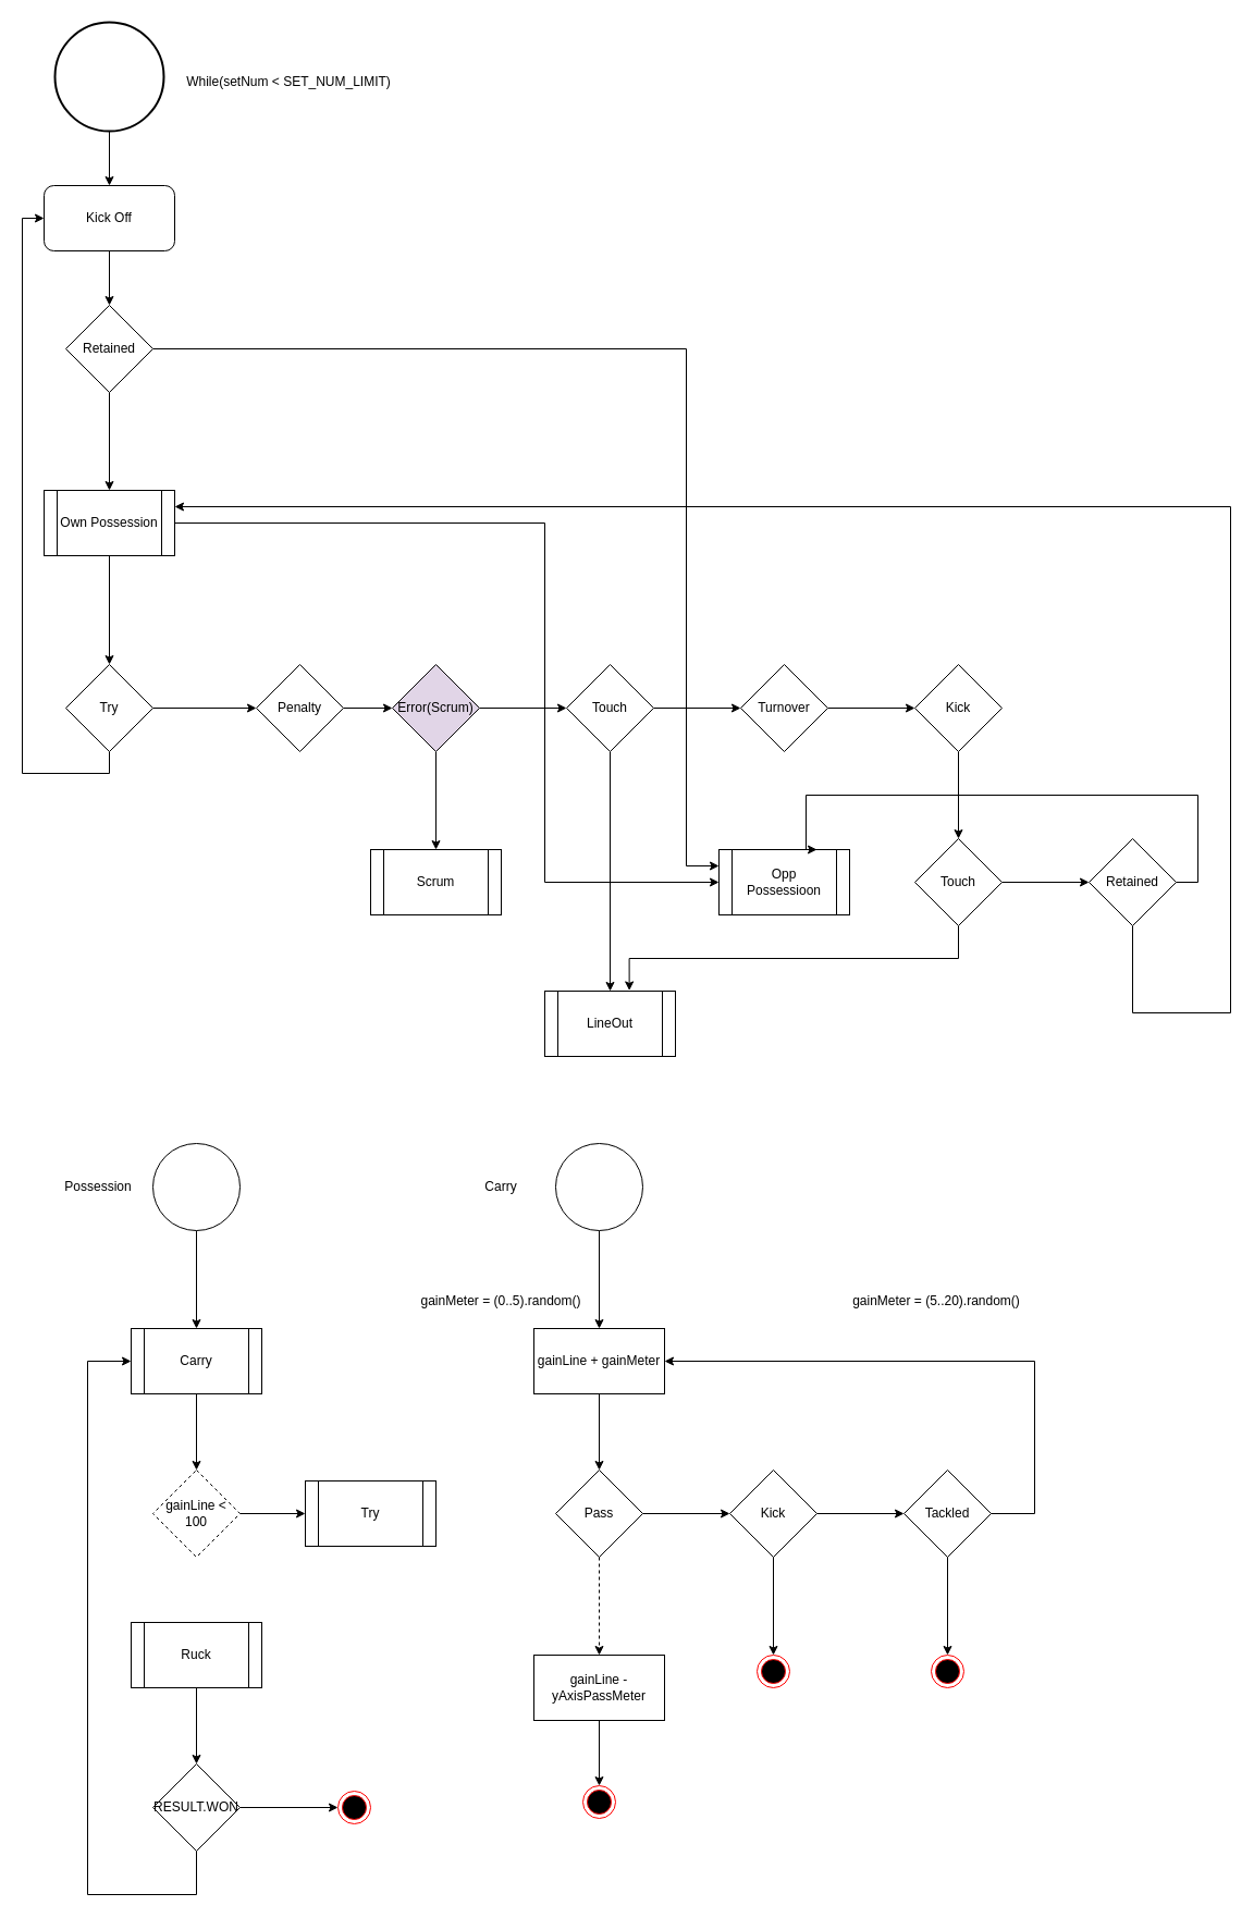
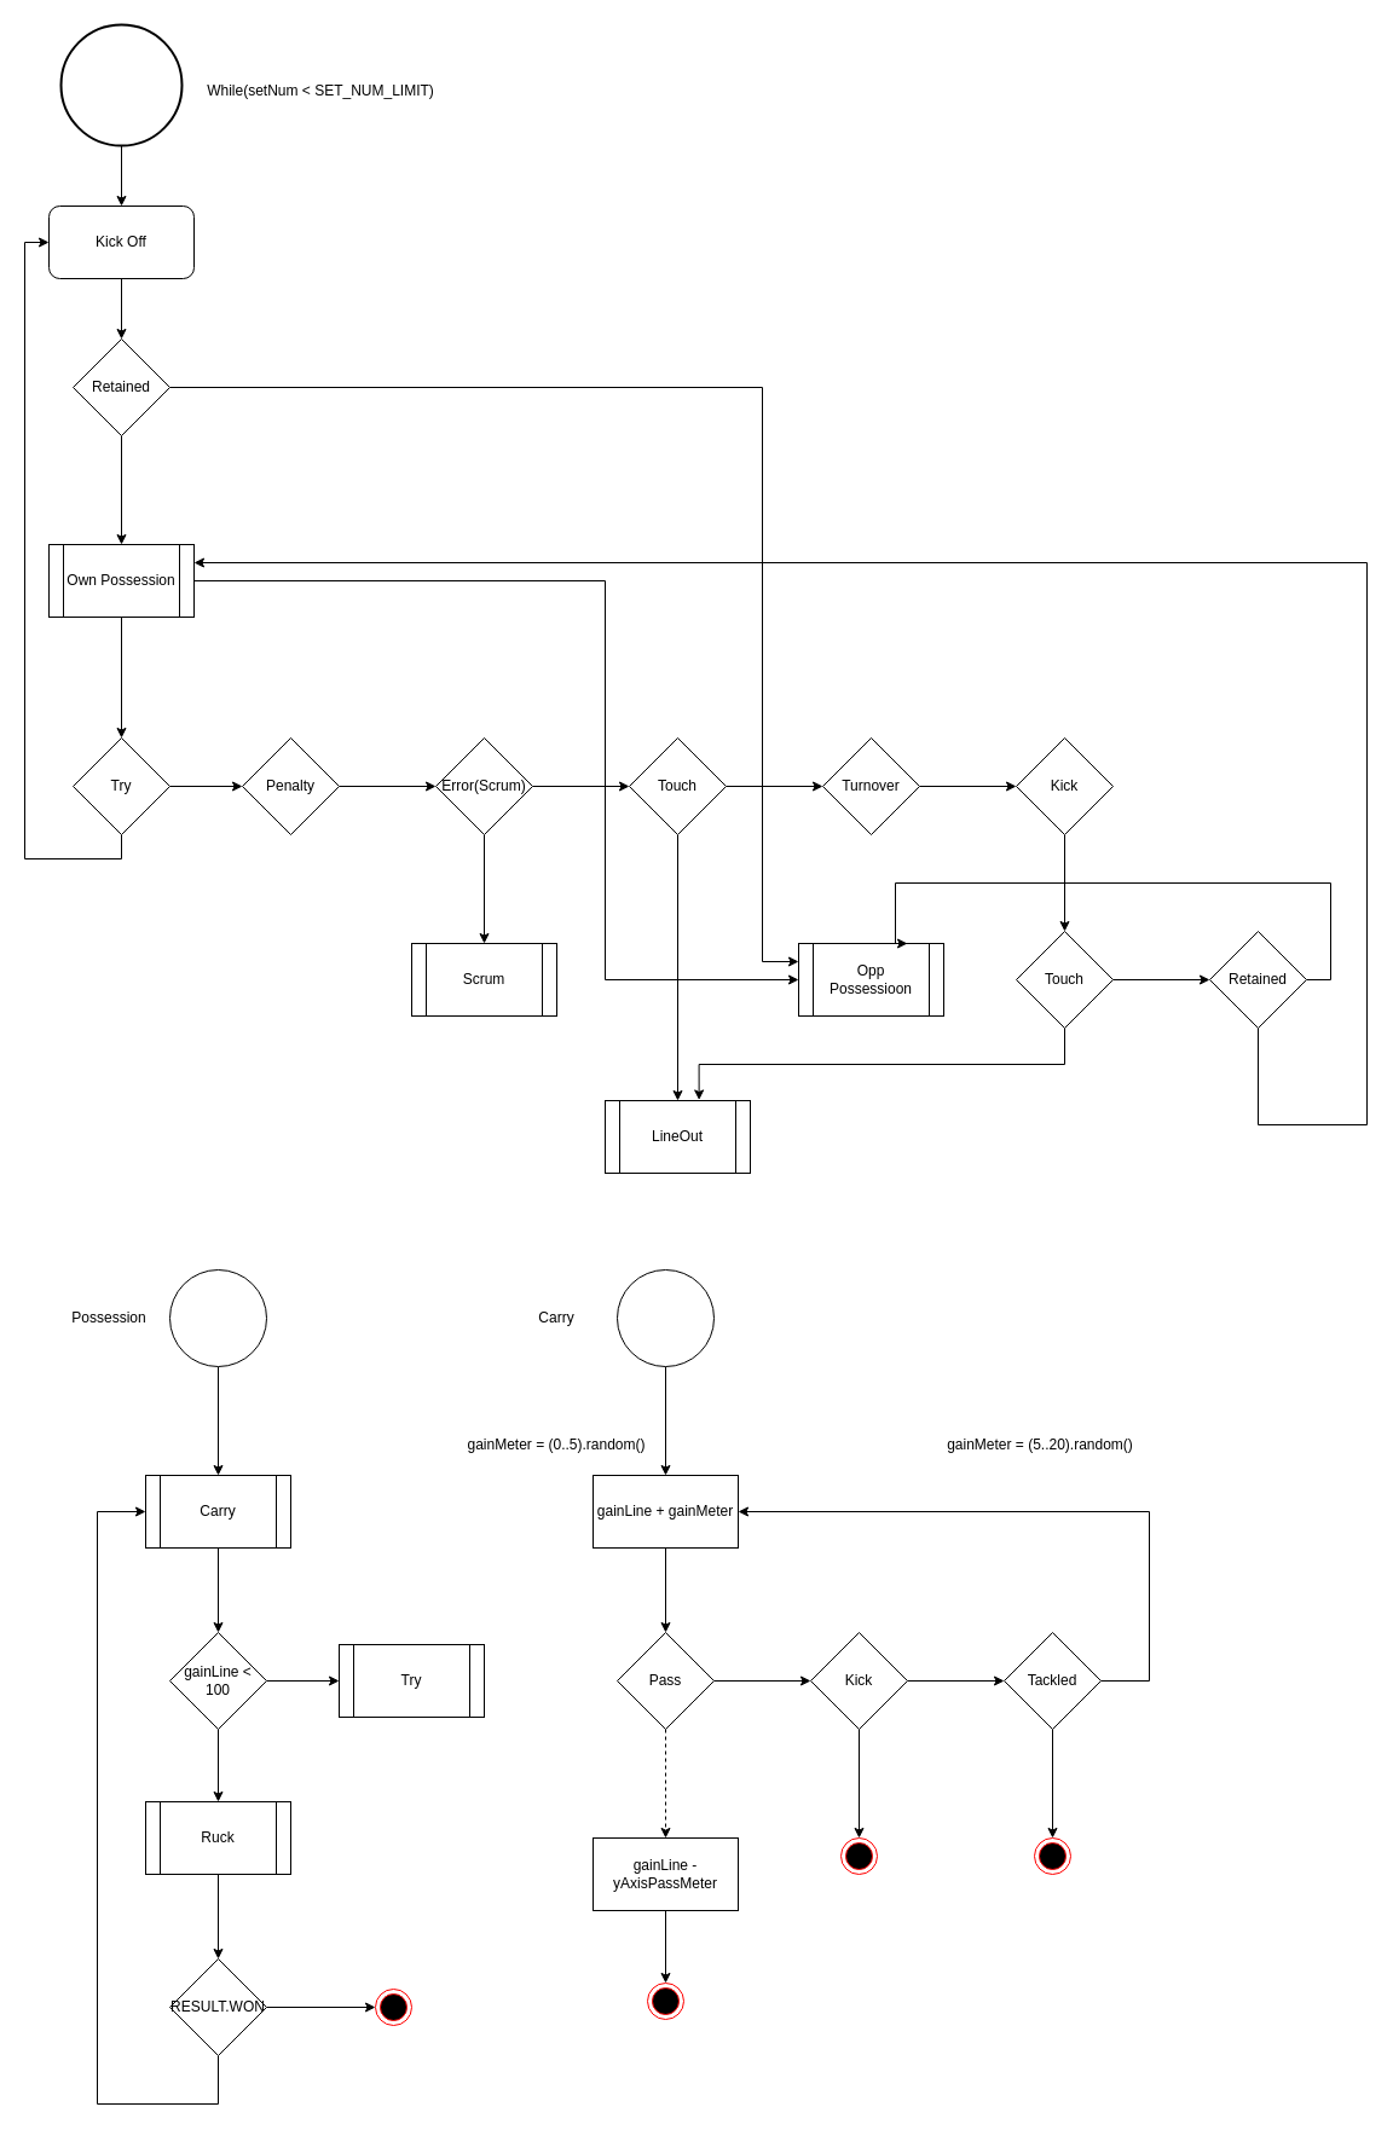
- <mxCell id="10" value="Penalty" style="rhombus;whiteSpace=wrap;html=1;" parent="1" vertex="1"><mxGeometry x="235" y="610" width="80" height="80" as="geometry" /></mxCell>
+ <mxCell id="10" value="Penalty" style="rhombus;whiteSpace=wrap;html=1;" parent="1" vertex="1"><mxGeometry x="200" y="610" width="80" height="80" as="geometry" /></mxCell>
- <mxCell id="13" value="Error(Scrum)" style="rhombus;whiteSpace=wrap;html=1;fillColor=#e1d5e7;" parent="1" vertex="1"><mxGeometry x="360" y="610" width="80" height="80" as="geometry" /></mxCell>
+ <mxCell id="13" value="Error(Scrum)" style="rhombus;whiteSpace=wrap;html=1;" parent="1" vertex="1"><mxGeometry x="360" y="610" width="80" height="80" as="geometry" /></mxCell>
- <mxCell id="39" value="gainLine &amp;lt; 100" style="rhombus;whiteSpace=wrap;html=1;dashed=1;" vertex="1" parent="1"><mxGeometry x="140" y="1350" width="80" height="80" as="geometry" /></mxCell>
+ <mxCell id="39" value="gainLine &amp;lt; 100" style="rhombus;whiteSpace=wrap;html=1;" vertex="1" parent="1"><mxGeometry x="140" y="1350" width="80" height="80" as="geometry" /></mxCell>
+ <mxCell id="38" style="edgeStyle=orthogonalEdgeStyle;rounded=0;orthogonalLoop=1;jettySize=auto;html=1;entryX=0.5;entryY=0;entryDx=0;entryDy=0;" edge="1" parent="1" source="39" target="42"><mxGeometry relative="1" as="geometry" /></mxCell>
